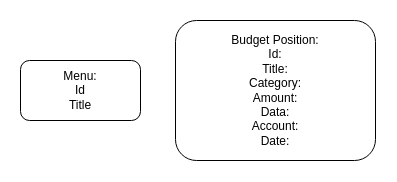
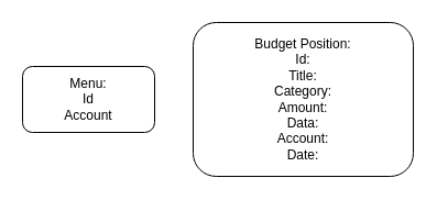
- <mxCell id="2" value="Menu:&lt;br&gt;Id&lt;br&gt;Title" style="rounded=1;whiteSpace=wrap;html=1;" vertex="1" parent="1"><mxGeometry x="20" y="60" width="120" height="60" as="geometry" /></mxCell>
+ <mxCell id="2" value="Menu:&lt;br&gt;Id&lt;br&gt;Account" style="rounded=1;whiteSpace=wrap;html=1;" vertex="1" parent="1"><mxGeometry x="20" y="60" width="120" height="60" as="geometry" /></mxCell>
